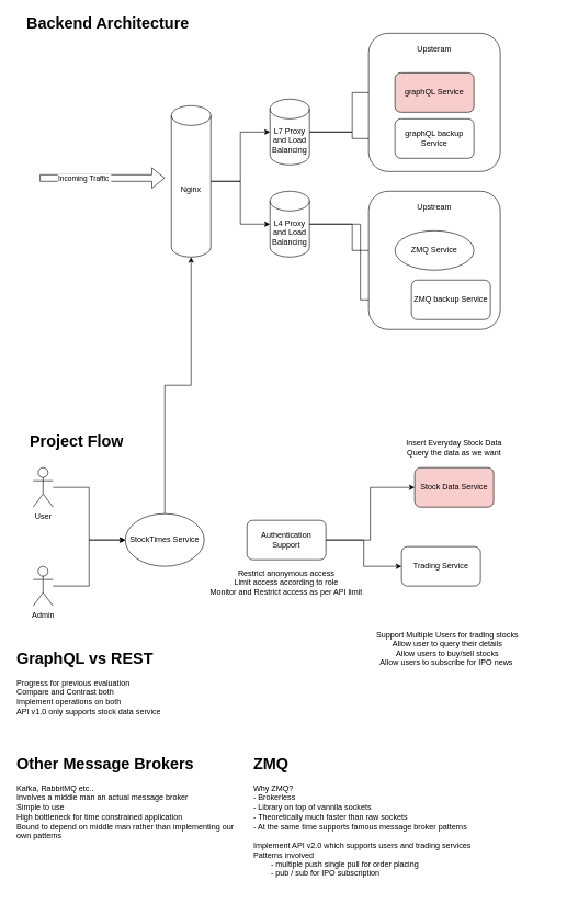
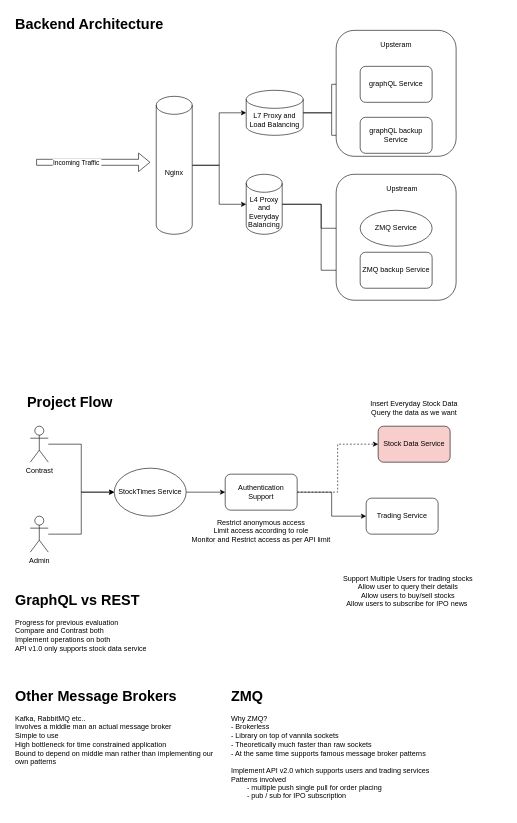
- <mxCell id="20" value="&lt;h1&gt;Backend Architecture&lt;/h1&gt;" style="text;html=1;strokeColor=none;fillColor=none;spacing=5;spacingTop=-20;whiteSpace=wrap;overflow=hidden;rounded=0;" vertex="1" parent="1"><mxGeometry x="35" y="15" width="280" height="50" as="geometry" /></mxCell>
+ <mxCell id="20" value="&lt;h1&gt;Backend Architecture&lt;/h1&gt;" style="text;html=1;strokeColor=none;fillColor=none;spacing=5;spacingTop=-20;whiteSpace=wrap;overflow=hidden;rounded=0;" vertex="1" parent="1"><mxGeometry x="20" y="20" width="280" height="50" as="geometry" /></mxCell>
- <mxCell id="33" value="graphQL Service" style="rounded=1;whiteSpace=wrap;html=1;fillColor=#f8cecc;" vertex="1" parent="1"><mxGeometry x="600" y="110" width="120" height="60" as="geometry" /></mxCell>
+ <mxCell id="33" value="graphQL Service" style="rounded=1;whiteSpace=wrap;html=1;" vertex="1" parent="1"><mxGeometry x="600" y="110" width="120" height="60" as="geometry" /></mxCell>
- <mxCell id="28" value="L7 Proxy and Load Balancing" style="shape=cylinder3;whiteSpace=wrap;html=1;boundedLbl=1;backgroundOutline=1;size=15;" vertex="1" parent="1"><mxGeometry x="410" y="150" width="60" height="100" as="geometry" /></mxCell>
+ <mxCell id="28" value="L7 Proxy and Load Balancing" style="shape=cylinder3;whiteSpace=wrap;html=1;boundedLbl=1;backgroundOutline=1;size=15;" vertex="1" parent="1"><mxGeometry x="410" y="150" width="95" height="75" as="geometry" /></mxCell>
- <mxCell id="34" value="graphQL backup Service" style="rounded=1;whiteSpace=wrap;html=1;" vertex="1" parent="1"><mxGeometry x="600" y="180" width="120" height="60" as="geometry" /></mxCell>
+ <mxCell id="34" value="graphQL backup Service" style="rounded=1;whiteSpace=wrap;html=1;" vertex="1" parent="1"><mxGeometry x="600" y="195" width="120" height="60" as="geometry" /></mxCell>
- <mxCell id="39" value="Upstream" style="text;html=1;strokeColor=none;fillColor=none;align=center;verticalAlign=middle;whiteSpace=wrap;rounded=0;" vertex="1" parent="1"><mxGeometry x="630" y="300" width="60" height="30" as="geometry" /></mxCell>
+ <mxCell id="39" value="Upstream" style="text;html=1;strokeColor=none;fillColor=none;align=center;verticalAlign=middle;whiteSpace=wrap;rounded=0;" vertex="1" parent="1"><mxGeometry x="640" y="300" width="60" height="30" as="geometry" /></mxCell>
- <mxCell id="31" value="L4 Proxy and Load Balancing" style="shape=cylinder3;whiteSpace=wrap;html=1;boundedLbl=1;backgroundOutline=1;size=15;" vertex="1" parent="1"><mxGeometry x="410" y="290" width="60" height="100" as="geometry" /></mxCell>
+ <mxCell id="31" value="L4 Proxy and Everyday Balancing" style="shape=cylinder3;whiteSpace=wrap;html=1;boundedLbl=1;backgroundOutline=1;size=15;" vertex="1" parent="1"><mxGeometry x="410" y="290" width="60" height="100" as="geometry" /></mxCell>
- <mxCell id="38" value="ZMQ backup Service" style="rounded=1;whiteSpace=wrap;html=1;" vertex="1" parent="1"><mxGeometry x="625" y="425" width="120" height="60" as="geometry" /></mxCell>
+ <mxCell id="38" value="ZMQ backup Service" style="rounded=1;whiteSpace=wrap;html=1;" vertex="1" parent="1"><mxGeometry x="600" y="420" width="120" height="60" as="geometry" /></mxCell>
- <mxCell id="6" style="edgeStyle=orthogonalEdgeStyle;rounded=0;orthogonalLoop=1;jettySize=auto;html=1;" edge="1" parent="1" source="7" target="25"><mxGeometry relative="1" as="geometry" /></mxCell>
+ <mxCell id="6" style="edgeStyle=orthogonalEdgeStyle;rounded=0;orthogonalLoop=1;jettySize=auto;html=1;" edge="1" parent="1" source="7" target="10"><mxGeometry relative="1" as="geometry" /></mxCell>
- <mxCell id="8" style="edgeStyle=orthogonalEdgeStyle;rounded=0;orthogonalLoop=1;jettySize=auto;html=1;entryX=0;entryY=0.5;entryDx=0;entryDy=0;" edge="1" parent="1" source="10" target="11"><mxGeometry relative="1" as="geometry" /></mxCell>
+ <mxCell id="8" style="edgeStyle=orthogonalEdgeStyle;rounded=0;orthogonalLoop=1;jettySize=auto;html=1;entryX=0;entryY=0.5;entryDx=0;entryDy=0;dashed=1;" edge="1" parent="1" source="10" target="11"><mxGeometry relative="1" as="geometry" /></mxCell>
- <mxCell id="3" value="User" style="shape=umlActor;verticalLabelPosition=bottom;verticalAlign=top;html=1;outlineConnect=0;" vertex="1" parent="1"><mxGeometry x="50" y="710" width="30" height="60" as="geometry" /></mxCell>
+ <mxCell id="3" value="Contrast" style="shape=umlActor;verticalLabelPosition=bottom;verticalAlign=top;html=1;outlineConnect=0;" vertex="1" parent="1"><mxGeometry x="50" y="710" width="30" height="60" as="geometry" /></mxCell>
